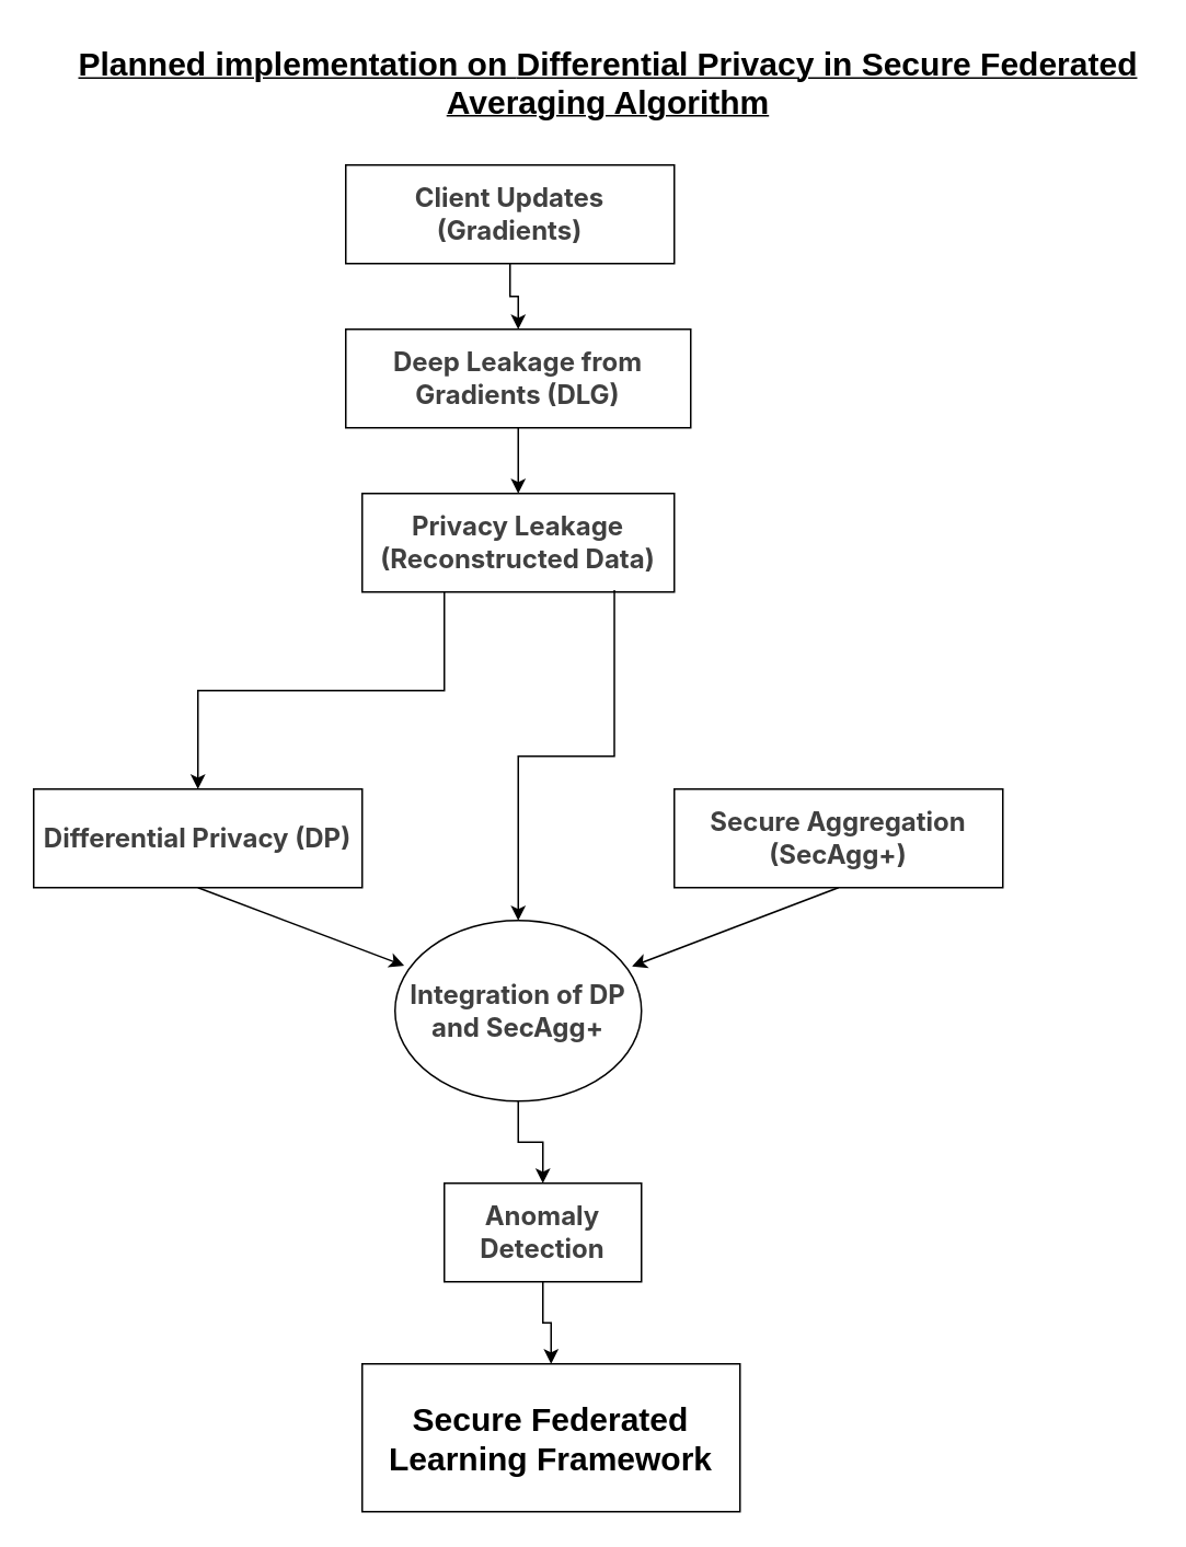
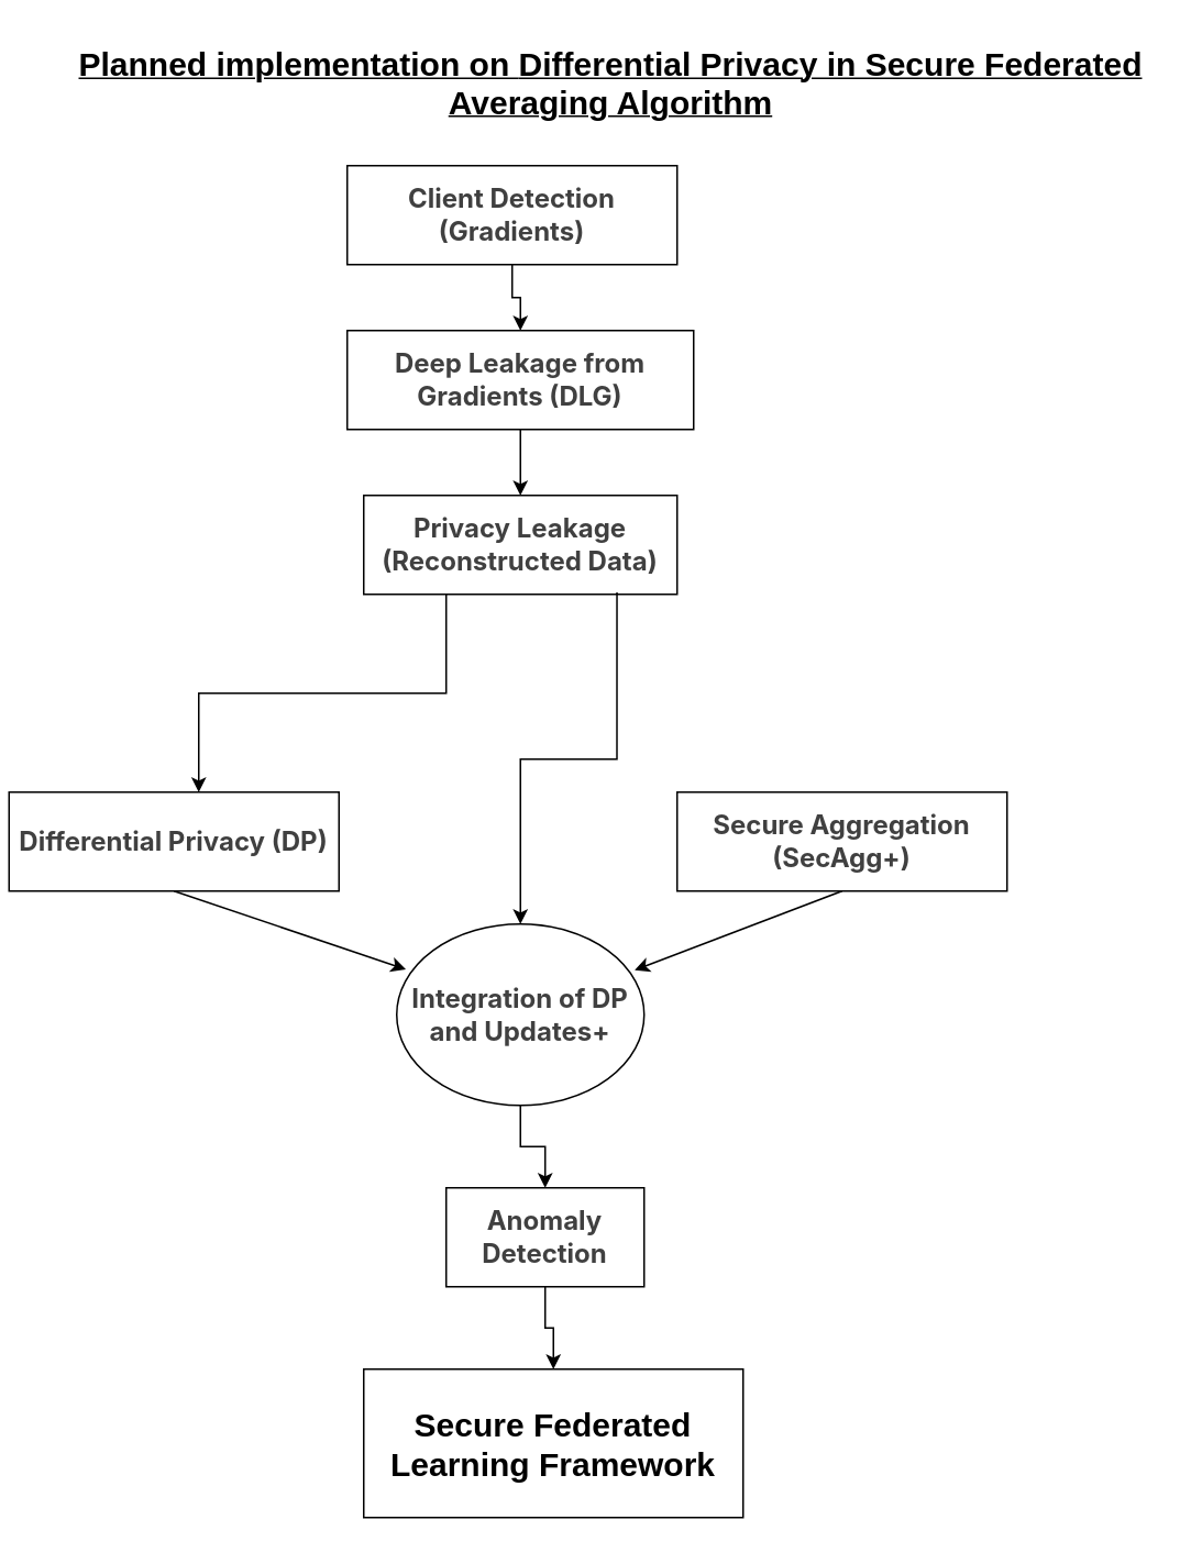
- <mxCell id="3" value="&lt;meta charset=&quot;utf-8&quot;&gt;&lt;strong style=&quot;color: rgb(64, 64, 64); font-family: Inter, system-ui, -apple-system, &amp;quot;system-ui&amp;quot;, &amp;quot;Segoe UI&amp;quot;, Roboto, &amp;quot;Noto Sans&amp;quot;, Ubuntu, Cantarell, &amp;quot;Helvetica Neue&amp;quot;, Oxygen, &amp;quot;Open Sans&amp;quot;, sans-serif; font-size: 16.002px; font-style: normal; font-variant-ligatures: normal; font-variant-caps: normal; letter-spacing: normal; orphans: 2; text-align: left; text-indent: 0px; text-transform: none; widows: 2; word-spacing: 0px; -webkit-text-stroke-width: 0px; white-space: normal; text-decoration-thickness: initial; text-decoration-style: initial; text-decoration-color: initial;&quot;&gt;Client Updates (Gradients)&lt;/strong&gt;" style="rounded=0;whiteSpace=wrap;html=1;" vertex="1" parent="1"><mxGeometry x="210" y="100" width="200" height="60" as="geometry" /></mxCell>
+ <mxCell id="3" value="&lt;meta charset=&quot;utf-8&quot;&gt;&lt;strong style=&quot;color: rgb(64, 64, 64); font-family: Inter, system-ui, -apple-system, &amp;quot;system-ui&amp;quot;, &amp;quot;Segoe UI&amp;quot;, Roboto, &amp;quot;Noto Sans&amp;quot;, Ubuntu, Cantarell, &amp;quot;Helvetica Neue&amp;quot;, Oxygen, &amp;quot;Open Sans&amp;quot;, sans-serif; font-size: 16.002px; font-style: normal; font-variant-ligatures: normal; font-variant-caps: normal; letter-spacing: normal; orphans: 2; text-align: left; text-indent: 0px; text-transform: none; widows: 2; word-spacing: 0px; -webkit-text-stroke-width: 0px; white-space: normal; text-decoration-thickness: initial; text-decoration-style: initial; text-decoration-color: initial;&quot;&gt;Client Detection (Gradients)&lt;/strong&gt;" style="rounded=0;whiteSpace=wrap;html=1;" vertex="1" parent="1"><mxGeometry x="210" y="100" width="200" height="60" as="geometry" /></mxCell>
- <mxCell id="9" value="&lt;meta charset=&quot;utf-8&quot;&gt;&lt;strong style=&quot;color: rgb(64, 64, 64); font-family: Inter, system-ui, -apple-system, &amp;quot;system-ui&amp;quot;, &amp;quot;Segoe UI&amp;quot;, Roboto, &amp;quot;Noto Sans&amp;quot;, Ubuntu, Cantarell, &amp;quot;Helvetica Neue&amp;quot;, Oxygen, &amp;quot;Open Sans&amp;quot;, sans-serif; font-size: 16.002px; font-style: normal; font-variant-ligatures: normal; font-variant-caps: normal; letter-spacing: normal; orphans: 2; text-align: left; text-indent: 0px; text-transform: none; widows: 2; word-spacing: 0px; -webkit-text-stroke-width: 0px; white-space: normal; text-decoration-thickness: initial; text-decoration-style: initial; text-decoration-color: initial;&quot;&gt;Differential Privacy (DP)&lt;/strong&gt;" style="rounded=0;whiteSpace=wrap;html=1;" vertex="1" parent="1"><mxGeometry x="20" y="480" width="200" height="60" as="geometry" /></mxCell>
+ <mxCell id="9" value="&lt;meta charset=&quot;utf-8&quot;&gt;&lt;strong style=&quot;color: rgb(64, 64, 64); font-family: Inter, system-ui, -apple-system, &amp;quot;system-ui&amp;quot;, &amp;quot;Segoe UI&amp;quot;, Roboto, &amp;quot;Noto Sans&amp;quot;, Ubuntu, Cantarell, &amp;quot;Helvetica Neue&amp;quot;, Oxygen, &amp;quot;Open Sans&amp;quot;, sans-serif; font-size: 16.002px; font-style: normal; font-variant-ligatures: normal; font-variant-caps: normal; letter-spacing: normal; orphans: 2; text-align: left; text-indent: 0px; text-transform: none; widows: 2; word-spacing: 0px; -webkit-text-stroke-width: 0px; white-space: normal; text-decoration-thickness: initial; text-decoration-style: initial; text-decoration-color: initial;&quot;&gt;Differential Privacy (DP)&lt;/strong&gt;" style="rounded=0;whiteSpace=wrap;html=1;" vertex="1" parent="1"><mxGeometry x="5" y="480" width="200" height="60" as="geometry" /></mxCell>
- <mxCell id="12" value="&lt;meta charset=&quot;utf-8&quot;&gt;&lt;strong style=&quot;color: rgb(64, 64, 64); font-family: Inter, system-ui, -apple-system, &amp;quot;system-ui&amp;quot;, &amp;quot;Segoe UI&amp;quot;, Roboto, &amp;quot;Noto Sans&amp;quot;, Ubuntu, Cantarell, &amp;quot;Helvetica Neue&amp;quot;, Oxygen, &amp;quot;Open Sans&amp;quot;, sans-serif; font-size: 16.002px; font-style: normal; font-variant-ligatures: normal; font-variant-caps: normal; letter-spacing: normal; orphans: 2; text-align: left; text-indent: 0px; text-transform: none; widows: 2; word-spacing: 0px; -webkit-text-stroke-width: 0px; white-space: normal; text-decoration-thickness: initial; text-decoration-style: initial; text-decoration-color: initial;&quot;&gt;Integration of DP and SecAgg+&lt;/strong&gt;" style="ellipse;whiteSpace=wrap;html=1;" vertex="1" parent="1"><mxGeometry x="240" y="560" width="150" height="110" as="geometry" /></mxCell>
+ <mxCell id="12" value="&lt;meta charset=&quot;utf-8&quot;&gt;&lt;strong style=&quot;color: rgb(64, 64, 64); font-family: Inter, system-ui, -apple-system, &amp;quot;system-ui&amp;quot;, &amp;quot;Segoe UI&amp;quot;, Roboto, &amp;quot;Noto Sans&amp;quot;, Ubuntu, Cantarell, &amp;quot;Helvetica Neue&amp;quot;, Oxygen, &amp;quot;Open Sans&amp;quot;, sans-serif; font-size: 16.002px; font-style: normal; font-variant-ligatures: normal; font-variant-caps: normal; letter-spacing: normal; orphans: 2; text-align: left; text-indent: 0px; text-transform: none; widows: 2; word-spacing: 0px; -webkit-text-stroke-width: 0px; white-space: normal; text-decoration-thickness: initial; text-decoration-style: initial; text-decoration-color: initial;&quot;&gt;Integration of DP and Updates+&lt;/strong&gt;" style="ellipse;whiteSpace=wrap;html=1;" vertex="1" parent="1"><mxGeometry x="240" y="560" width="150" height="110" as="geometry" /></mxCell>
